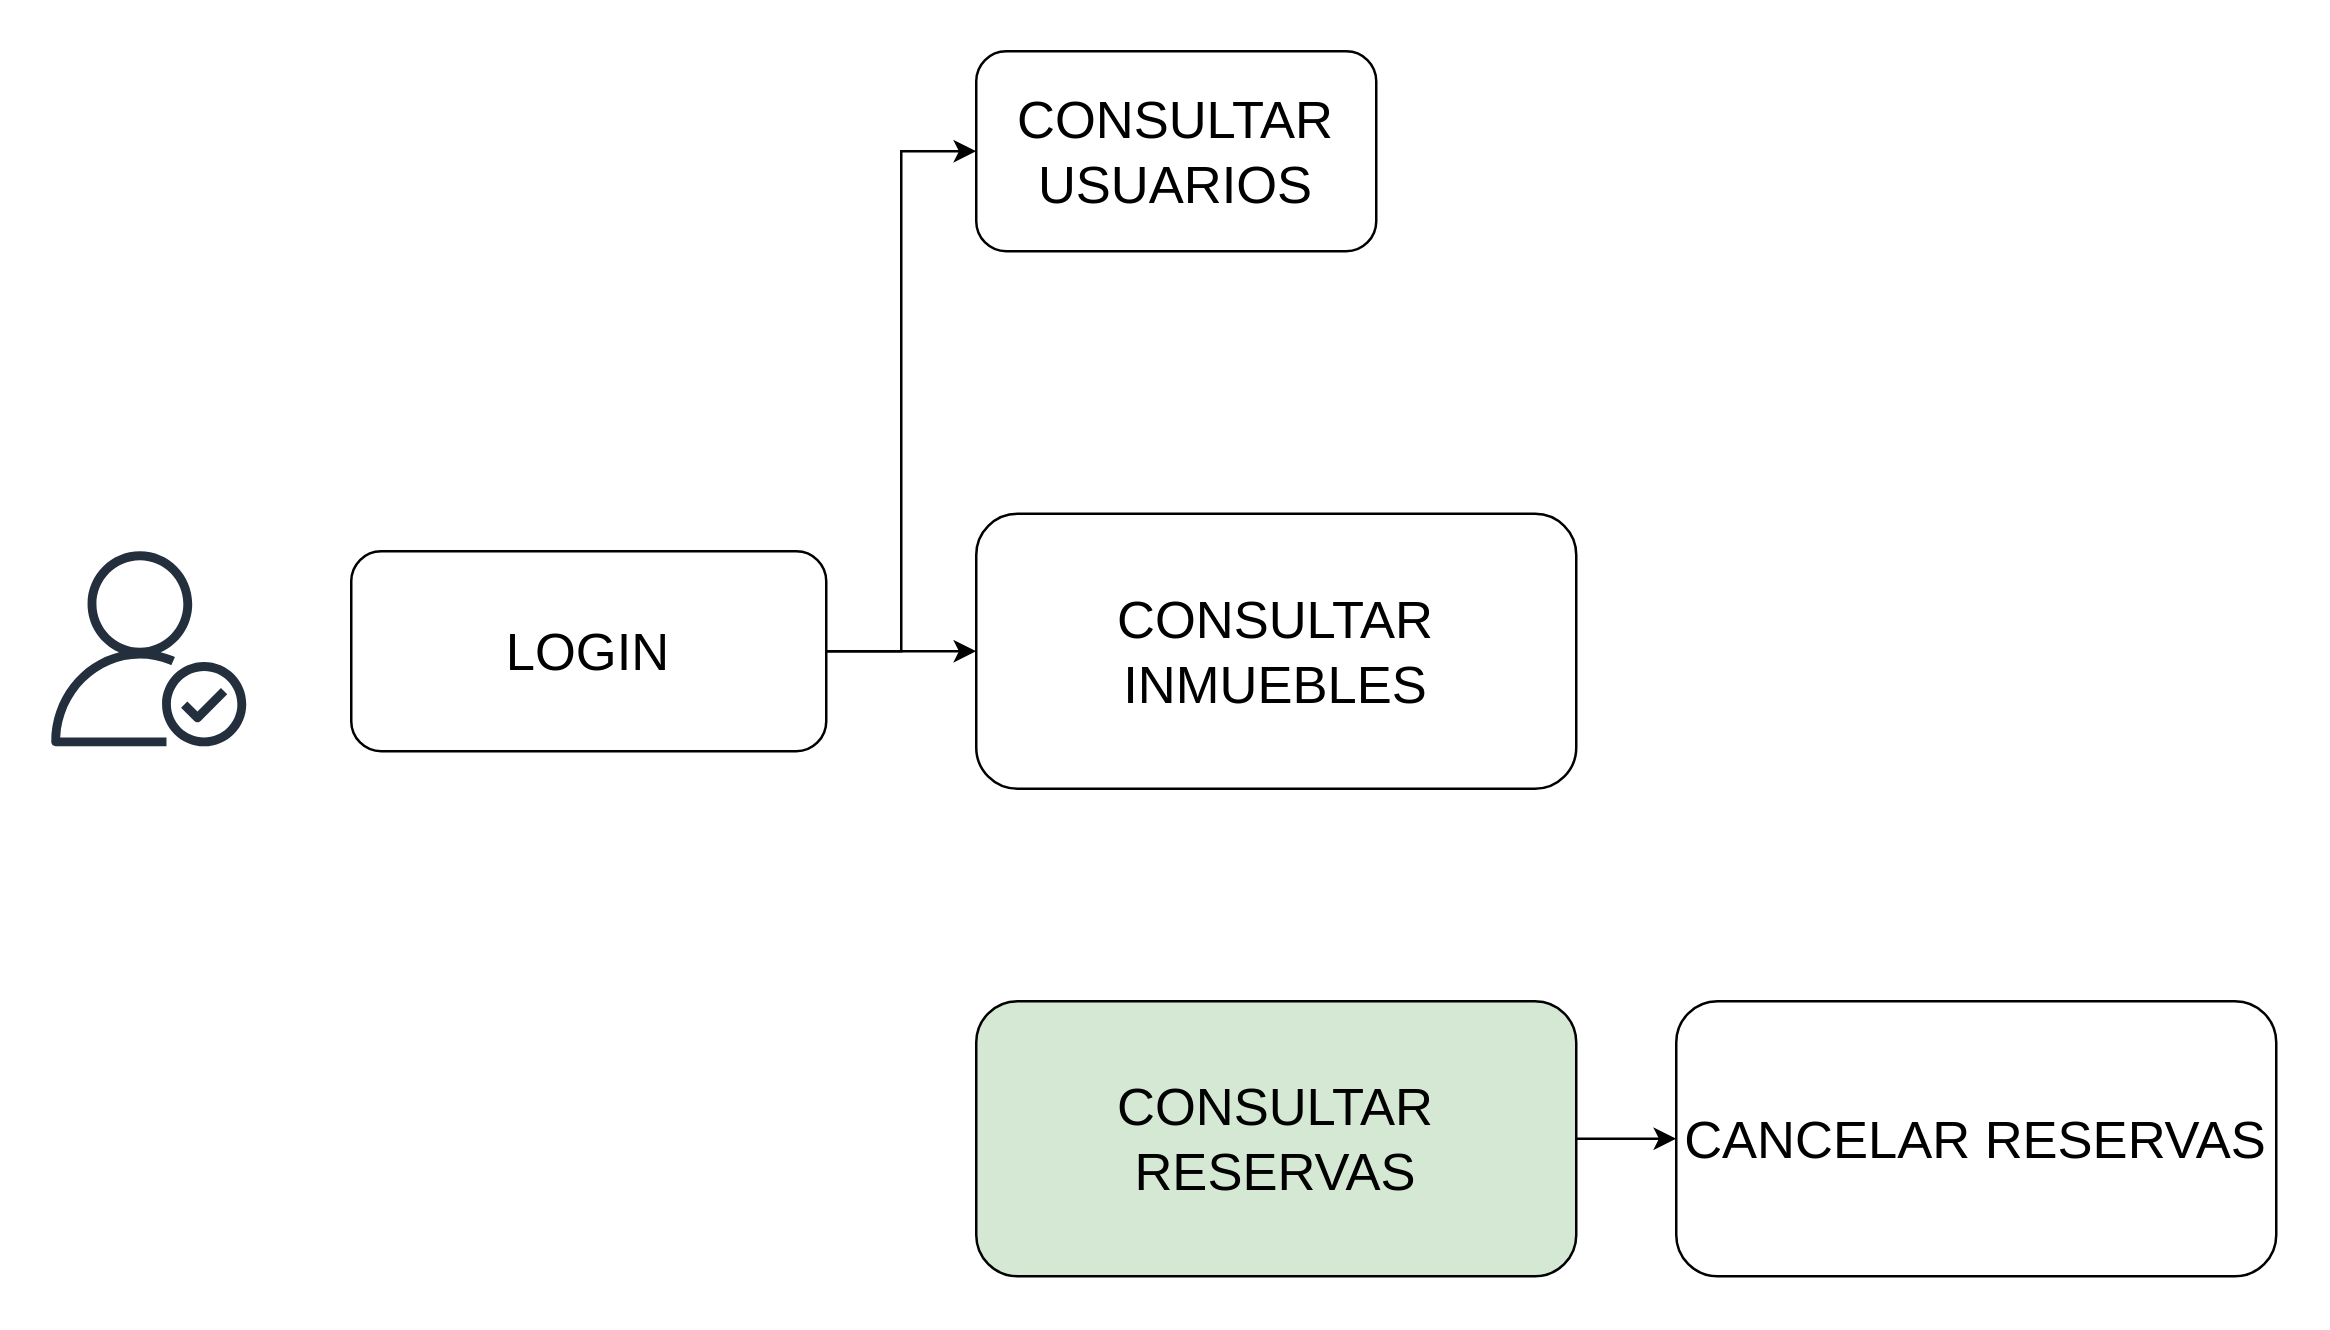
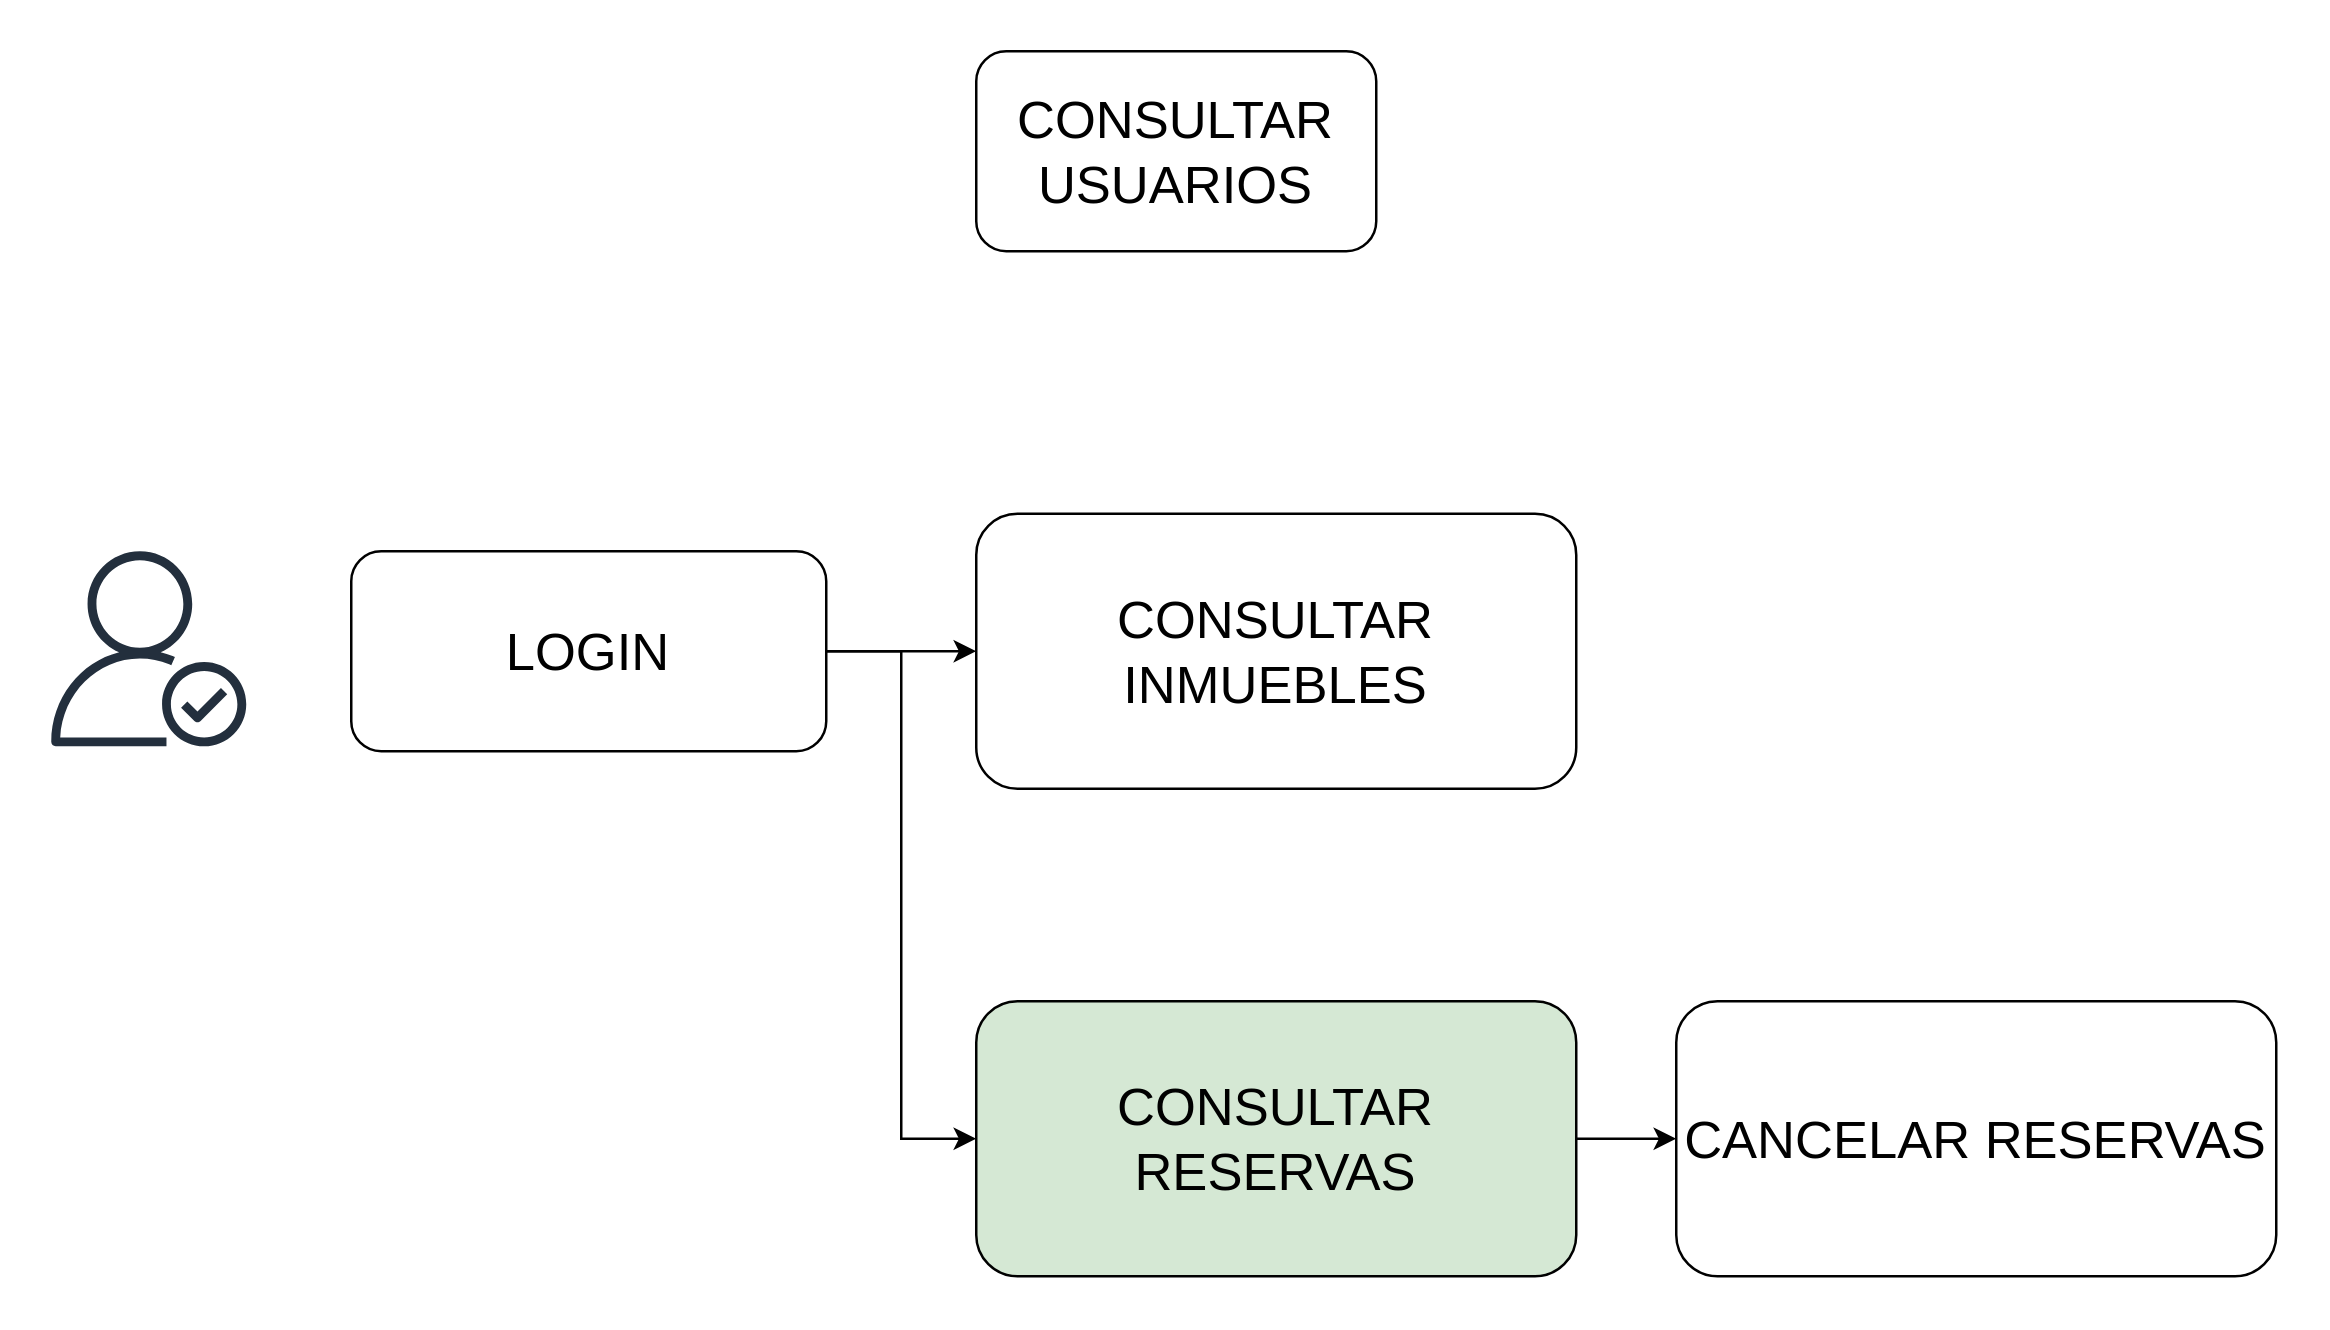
- <mxCell id="3" style="edgeStyle=orthogonalEdgeStyle;rounded=0;orthogonalLoop=1;jettySize=auto;html=1;entryX=0;entryY=0.5;entryDx=0;entryDy=0;" edge="1" parent="1" source="6" target="7"><mxGeometry relative="1" as="geometry" /></mxCell>
+ <mxCell id="5" style="edgeStyle=orthogonalEdgeStyle;rounded=0;orthogonalLoop=1;jettySize=auto;html=1;entryX=0;entryY=0.5;entryDx=0;entryDy=0;" edge="1" parent="1" source="6" target="10"><mxGeometry relative="1" as="geometry" /></mxCell>
